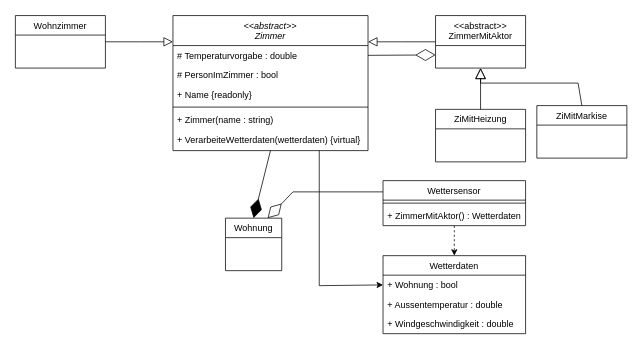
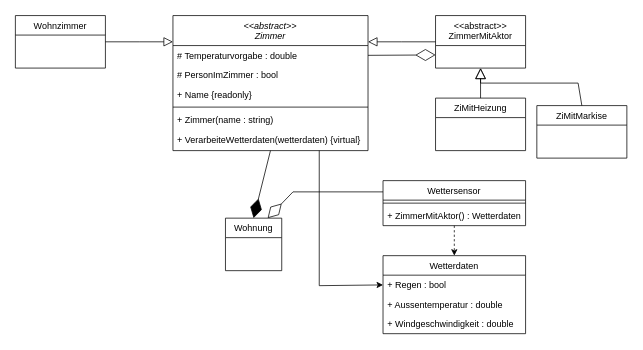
- <mxCell id="15" value="ZiMitHeizung" style="swimlane;fontStyle=0;align=center;verticalAlign=top;childLayout=stackLayout;horizontal=1;startSize=26;horizontalStack=0;resizeParent=1;resizeLast=0;collapsible=1;marginBottom=0;rounded=0;shadow=0;strokeWidth=1;" parent="1" vertex="1"><mxGeometry x="580" y="145" width="120" height="70" as="geometry"><mxRectangle x="340" y="380" width="170" height="26" as="alternateBounds" /></mxGeometry></mxCell>
+ <mxCell id="15" value="ZiMitHeizung" style="swimlane;fontStyle=0;align=center;verticalAlign=top;childLayout=stackLayout;horizontal=1;startSize=26;horizontalStack=0;resizeParent=1;resizeLast=0;collapsible=1;marginBottom=0;rounded=0;shadow=0;strokeWidth=1;" parent="1" vertex="1"><mxGeometry x="580" y="130" width="120" height="70" as="geometry"><mxRectangle x="340" y="380" width="170" height="26" as="alternateBounds" /></mxGeometry></mxCell>
- <mxCell id="27" value="+ Wohnung : bool" style="text;strokeColor=none;fillColor=none;align=left;verticalAlign=top;spacingLeft=4;spacingRight=4;overflow=hidden;rotatable=0;points=[[0,0.5],[1,0.5]];portConstraint=eastwest;" parent="26" vertex="1"><mxGeometry y="26" width="190" height="26" as="geometry" /></mxCell>
+ <mxCell id="27" value="+ Regen : bool" style="text;strokeColor=none;fillColor=none;align=left;verticalAlign=top;spacingLeft=4;spacingRight=4;overflow=hidden;rotatable=0;points=[[0,0.5],[1,0.5]];portConstraint=eastwest;" parent="26" vertex="1"><mxGeometry y="26" width="190" height="26" as="geometry" /></mxCell>
